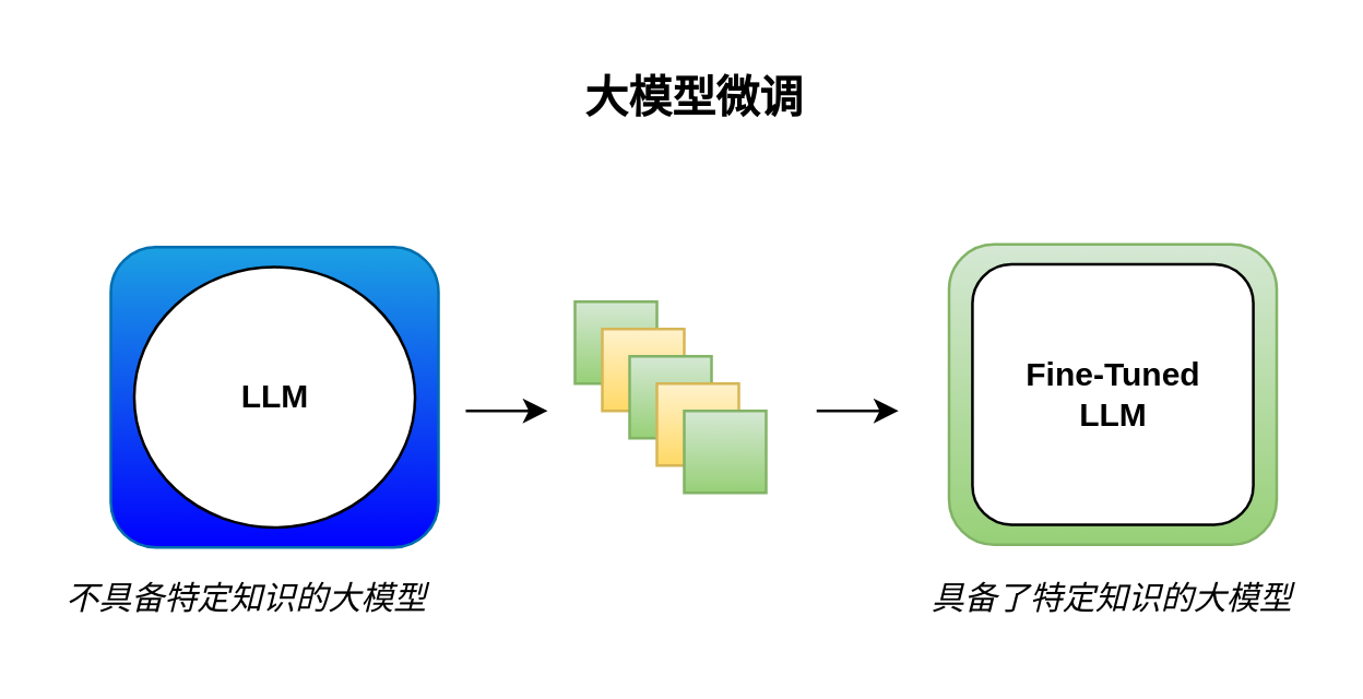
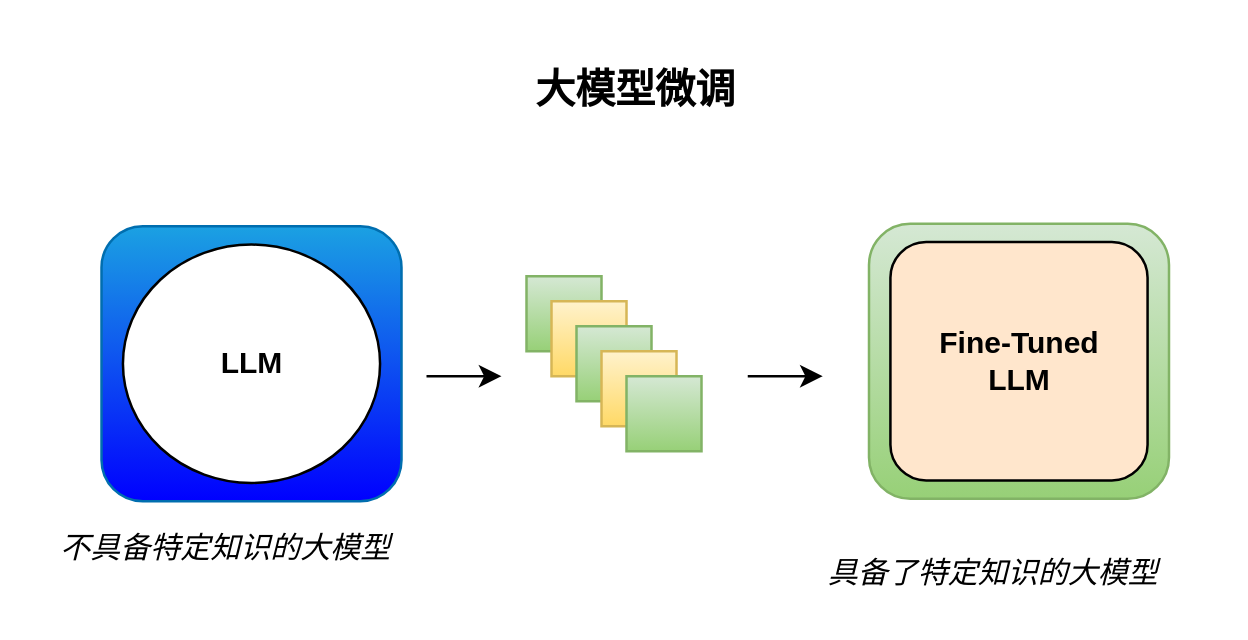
- <mxCell id="7" value="&lt;div&gt;&lt;b&gt;Fine-Tuned&lt;/b&gt;&lt;/div&gt;&lt;div&gt;&lt;b&gt;LLM&lt;/b&gt;&lt;/div&gt;" style="rounded=1;whiteSpace=wrap;html=1;" vertex="1" parent="5"><mxGeometry x="8.571" y="7.333" width="102.857" height="95.333" as="geometry" /></mxCell>
+ <mxCell id="7" value="&lt;div&gt;&lt;b&gt;Fine-Tuned&lt;/b&gt;&lt;/div&gt;&lt;div&gt;&lt;b&gt;LLM&lt;/b&gt;&lt;/div&gt;" style="rounded=1;whiteSpace=wrap;html=1;fillColor=#ffe6cc;" vertex="1" parent="5"><mxGeometry x="8.571" y="7.333" width="102.857" height="95.333" as="geometry" /></mxCell>
- <mxCell id="17" value="&lt;i&gt;具备了特定知识的大模型&lt;/i&gt;" style="text;html=1;align=center;verticalAlign=middle;whiteSpace=wrap;rounded=0;" vertex="1" parent="1"><mxGeometry x="337" y="204" width="140" height="30" as="geometry" /></mxCell>
+ <mxCell id="17" value="&lt;i&gt;具备了特定知识的大模型&lt;/i&gt;" style="text;html=1;align=center;verticalAlign=middle;whiteSpace=wrap;rounded=0;" vertex="1" parent="1"><mxGeometry x="327" y="214" width="140" height="30" as="geometry" /></mxCell>
